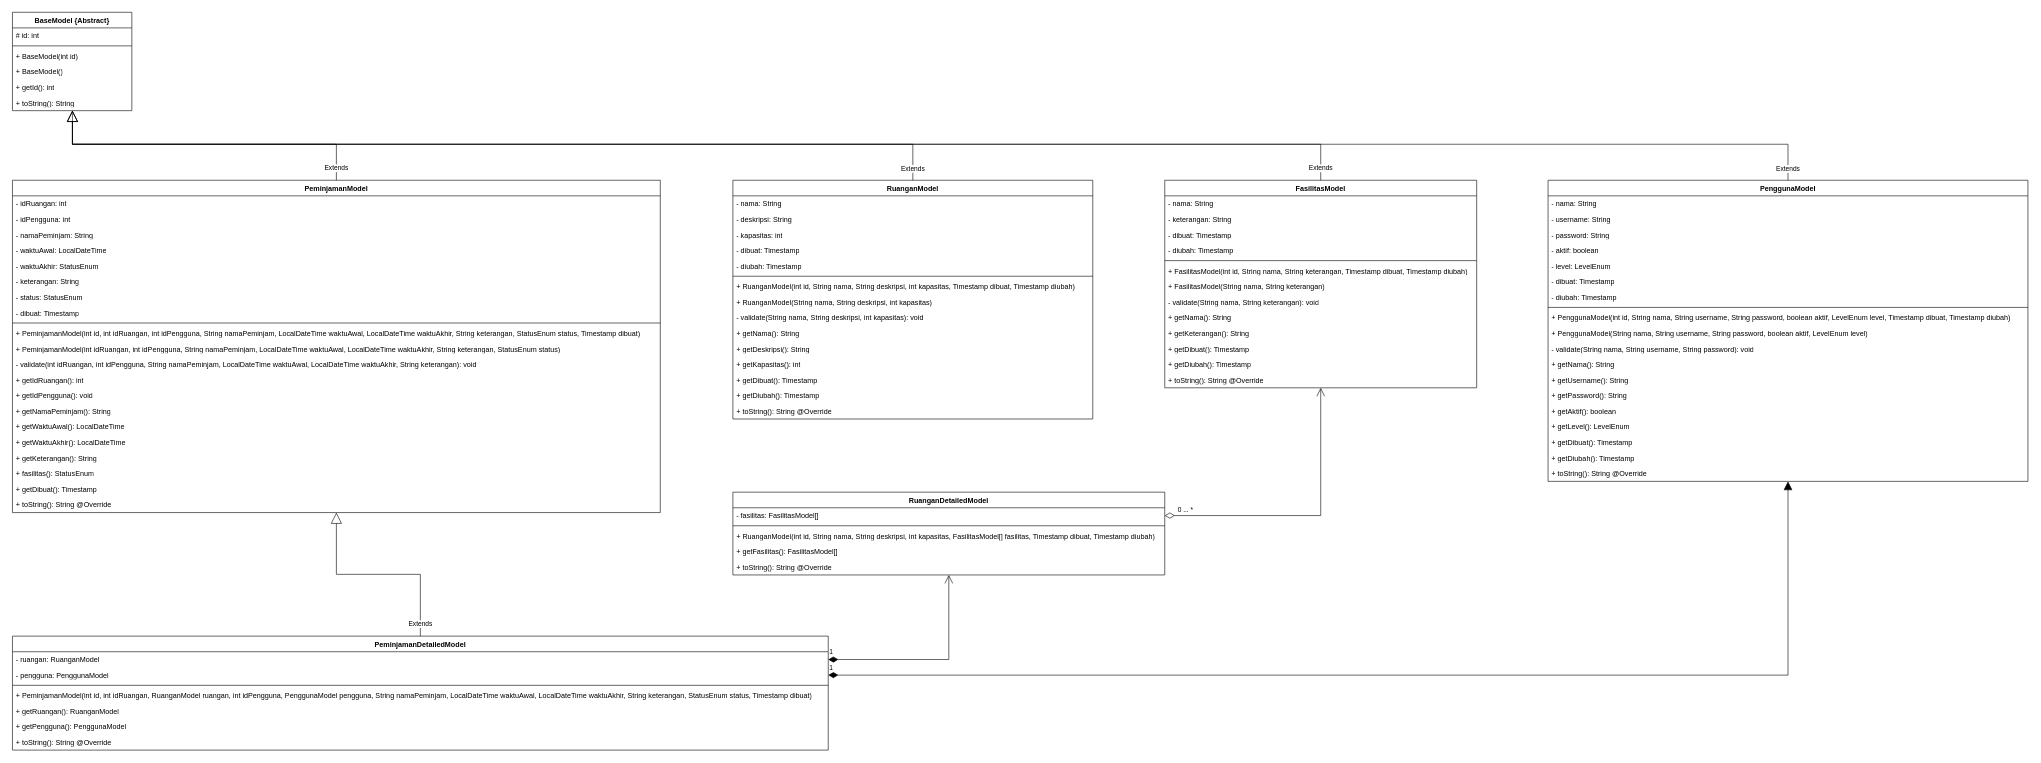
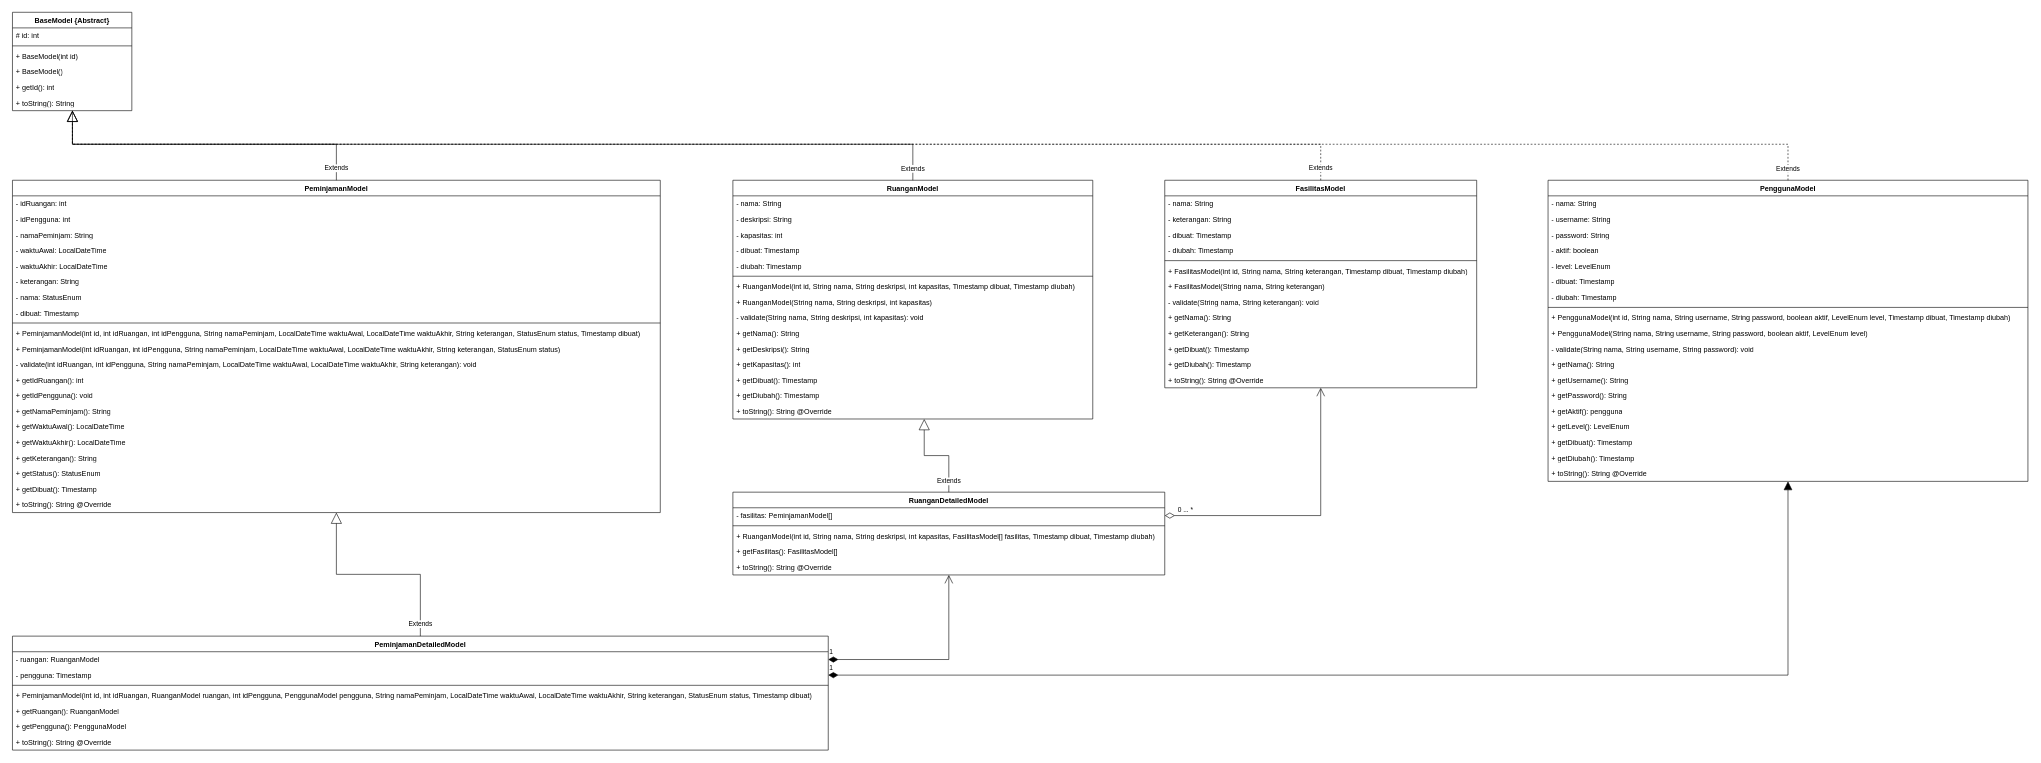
- <mxCell id="102" value="Extends" style="endArrow=block;endSize=16;endFill=0;html=1;rounded=0;edgeStyle=orthogonalEdgeStyle;exitX=0.5;exitY=0;exitDx=0;exitDy=0;" parent="1" source="82" target="18" edge="1"><mxGeometry x="-0.987" width="160" relative="1" as="geometry"><mxPoint x="2970" y="270" as="sourcePoint" /><mxPoint x="1050" y="20" as="targetPoint" /><Array as="points"><mxPoint x="2980" y="240" /><mxPoint x="120" y="240" /></Array><mxPoint as="offset" /></mxGeometry></mxCell>
+ <mxCell id="102" value="Extends" style="endArrow=block;endSize=16;endFill=0;html=1;rounded=0;edgeStyle=orthogonalEdgeStyle;exitX=0.5;exitY=0;exitDx=0;exitDy=0;dashed=1;" parent="1" source="82" target="18" edge="1"><mxGeometry x="-0.987" width="160" relative="1" as="geometry"><mxPoint x="2970" y="270" as="sourcePoint" /><mxPoint x="1050" y="20" as="targetPoint" /><Array as="points"><mxPoint x="2980" y="240" /><mxPoint x="120" y="240" /></Array><mxPoint as="offset" /></mxGeometry></mxCell>
- <mxCell id="40" value="Extends" style="endArrow=block;endSize=16;endFill=0;html=1;rounded=0;edgeStyle=orthogonalEdgeStyle;exitX=0.5;exitY=0;exitDx=0;exitDy=0;" parent="1" source="26" target="18" edge="1"><mxGeometry x="-0.982" width="160" relative="1" as="geometry"><mxPoint x="450" y="110" as="sourcePoint" /><mxPoint x="610" y="110" as="targetPoint" /><Array as="points"><mxPoint x="2201" y="240" /><mxPoint x="120" y="240" /></Array><mxPoint as="offset" /></mxGeometry></mxCell>
+ <mxCell id="40" value="Extends" style="endArrow=block;endSize=16;endFill=0;html=1;rounded=0;edgeStyle=orthogonalEdgeStyle;exitX=0.5;exitY=0;exitDx=0;exitDy=0;dashed=1;" parent="1" source="26" target="18" edge="1"><mxGeometry x="-0.982" width="160" relative="1" as="geometry"><mxPoint x="450" y="110" as="sourcePoint" /><mxPoint x="610" y="110" as="targetPoint" /><Array as="points"><mxPoint x="2201" y="240" /><mxPoint x="120" y="240" /></Array><mxPoint as="offset" /></mxGeometry></mxCell>
- <mxCell id="54" value="- waktuAkhir: StatusEnum" style="text;strokeColor=none;fillColor=none;align=left;verticalAlign=top;spacingLeft=4;spacingRight=4;overflow=hidden;rotatable=0;points=[[0,0.5],[1,0.5]];portConstraint=eastwest;whiteSpace=wrap;html=1;" parent="49" vertex="1"><mxGeometry y="130" width="1080" height="26" as="geometry" /></mxCell>
+ <mxCell id="54" value="- waktuAkhir: LocalDateTime" style="text;strokeColor=none;fillColor=none;align=left;verticalAlign=top;spacingLeft=4;spacingRight=4;overflow=hidden;rotatable=0;points=[[0,0.5],[1,0.5]];portConstraint=eastwest;whiteSpace=wrap;html=1;" parent="49" vertex="1"><mxGeometry y="130" width="1080" height="26" as="geometry" /></mxCell>
- <mxCell id="56" value="- status: StatusEnum" style="text;strokeColor=none;fillColor=none;align=left;verticalAlign=top;spacingLeft=4;spacingRight=4;overflow=hidden;rotatable=0;points=[[0,0.5],[1,0.5]];portConstraint=eastwest;whiteSpace=wrap;html=1;" parent="49" vertex="1"><mxGeometry y="182" width="1080" height="26" as="geometry" /></mxCell>
+ <mxCell id="56" value="- nama: StatusEnum" style="text;strokeColor=none;fillColor=none;align=left;verticalAlign=top;spacingLeft=4;spacingRight=4;overflow=hidden;rotatable=0;points=[[0,0.5],[1,0.5]];portConstraint=eastwest;whiteSpace=wrap;html=1;" parent="49" vertex="1"><mxGeometry y="182" width="1080" height="26" as="geometry" /></mxCell>
- <mxCell id="97" value="+ getAktif(): boolean" style="text;strokeColor=none;fillColor=none;align=left;verticalAlign=top;spacingLeft=4;spacingRight=4;overflow=hidden;rotatable=0;points=[[0,0.5],[1,0.5]];portConstraint=eastwest;whiteSpace=wrap;html=1;" parent="82" vertex="1"><mxGeometry y="372" width="800" height="26" as="geometry" /></mxCell>
+ <mxCell id="97" value="+ getAktif(): pengguna" style="text;strokeColor=none;fillColor=none;align=left;verticalAlign=top;spacingLeft=4;spacingRight=4;overflow=hidden;rotatable=0;points=[[0,0.5],[1,0.5]];portConstraint=eastwest;whiteSpace=wrap;html=1;" parent="82" vertex="1"><mxGeometry y="372" width="800" height="26" as="geometry" /></mxCell>
+ <mxCell id="47" value="Extends" style="endArrow=block;endSize=16;endFill=0;html=1;rounded=0;exitX=0.5;exitY=0;exitDx=0;exitDy=0;edgeStyle=orthogonalEdgeStyle;" parent="1" source="41" target="2" edge="1"><mxGeometry x="-0.78" width="160" relative="1" as="geometry"><mxPoint x="1421" y="710" as="sourcePoint" /><mxPoint x="1581" y="710" as="targetPoint" /><Array as="points"><mxPoint x="1581" y="759" /><mxPoint x="1540" y="759" /></Array><mxPoint as="offset" /></mxGeometry></mxCell>
- <mxCell id="68" value="+ fasilitas(): StatusEnum" style="text;strokeColor=none;fillColor=none;align=left;verticalAlign=top;spacingLeft=4;spacingRight=4;overflow=hidden;rotatable=0;points=[[0,0.5],[1,0.5]];portConstraint=eastwest;whiteSpace=wrap;html=1;" parent="49" vertex="1"><mxGeometry y="476" width="1080" height="26" as="geometry" /></mxCell>
+ <mxCell id="68" value="+ getStatus(): StatusEnum" style="text;strokeColor=none;fillColor=none;align=left;verticalAlign=top;spacingLeft=4;spacingRight=4;overflow=hidden;rotatable=0;points=[[0,0.5],[1,0.5]];portConstraint=eastwest;whiteSpace=wrap;html=1;" parent="49" vertex="1"><mxGeometry y="476" width="1080" height="26" as="geometry" /></mxCell>
- <mxCell id="42" value="- fasilitas: FasilitasModel[]" style="text;strokeColor=none;fillColor=none;align=left;verticalAlign=top;spacingLeft=4;spacingRight=4;overflow=hidden;rotatable=0;points=[[0,0.5],[1,0.5]];portConstraint=eastwest;whiteSpace=wrap;html=1;" parent="41" vertex="1"><mxGeometry y="26" width="720" height="26" as="geometry" /></mxCell>
+ <mxCell id="42" value="- fasilitas: PeminjamanModel[]" style="text;strokeColor=none;fillColor=none;align=left;verticalAlign=top;spacingLeft=4;spacingRight=4;overflow=hidden;rotatable=0;points=[[0,0.5],[1,0.5]];portConstraint=eastwest;whiteSpace=wrap;html=1;" parent="41" vertex="1"><mxGeometry y="26" width="720" height="26" as="geometry" /></mxCell>
- <mxCell id="74" value="- pengguna: PenggunaModel" style="text;strokeColor=none;fillColor=none;align=left;verticalAlign=top;spacingLeft=4;spacingRight=4;overflow=hidden;rotatable=0;points=[[0,0.5],[1,0.5]];portConstraint=eastwest;whiteSpace=wrap;html=1;" parent="72" vertex="1"><mxGeometry y="52" width="1360" height="26" as="geometry" /></mxCell>
+ <mxCell id="74" value="- pengguna: Timestamp" style="text;strokeColor=none;fillColor=none;align=left;verticalAlign=top;spacingLeft=4;spacingRight=4;overflow=hidden;rotatable=0;points=[[0,0.5],[1,0.5]];portConstraint=eastwest;whiteSpace=wrap;html=1;" parent="72" vertex="1"><mxGeometry y="52" width="1360" height="26" as="geometry" /></mxCell>
